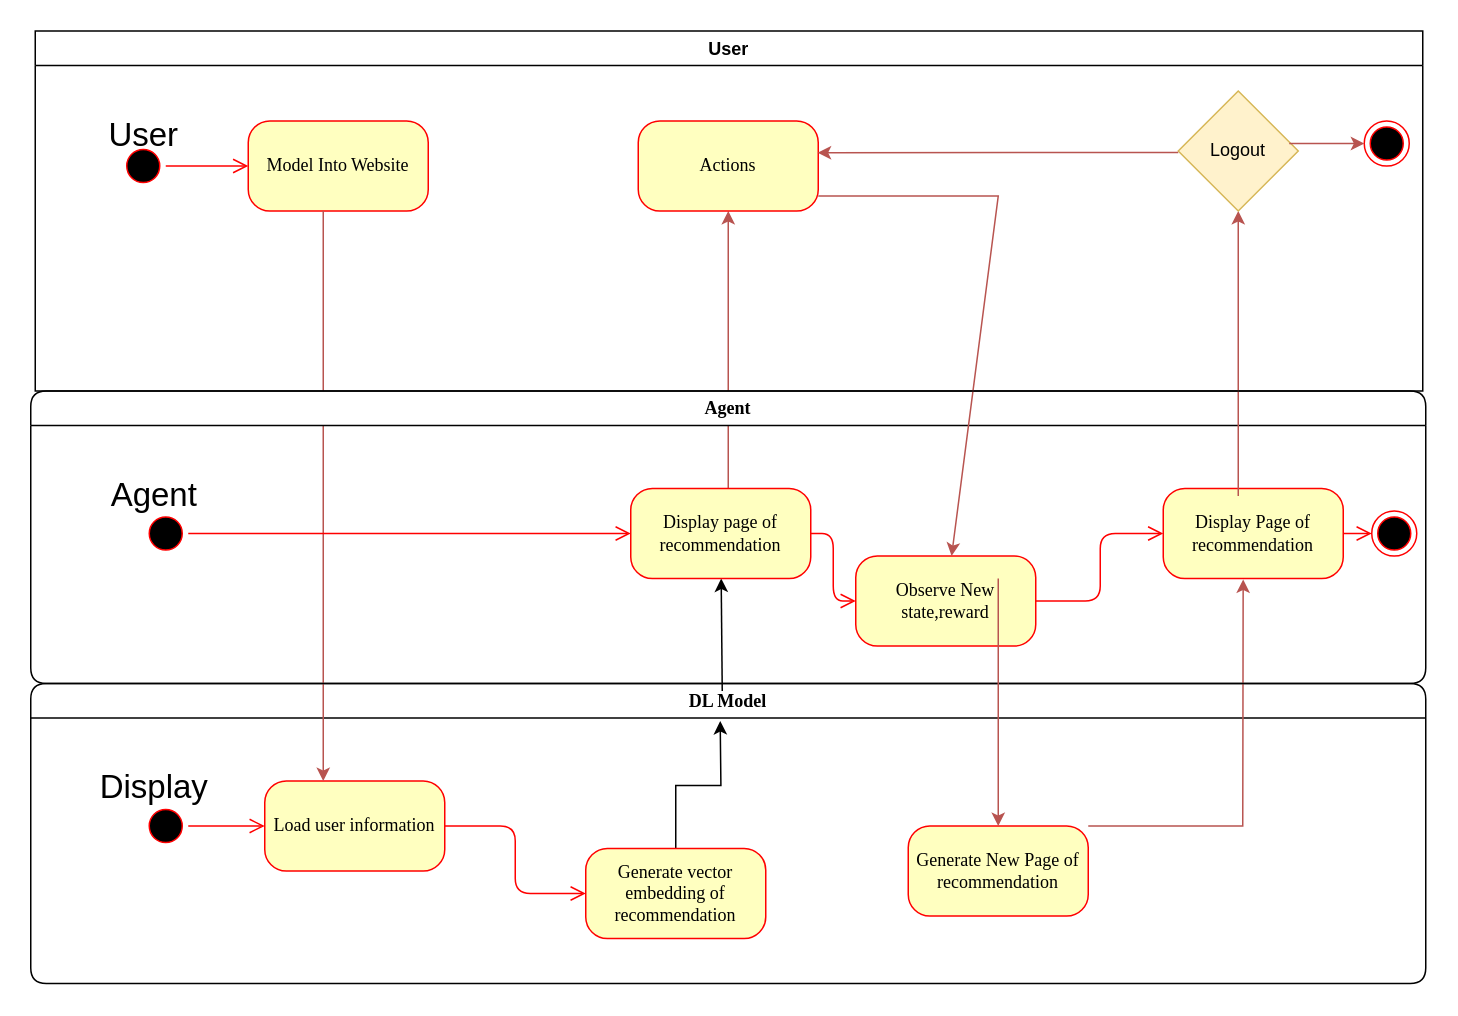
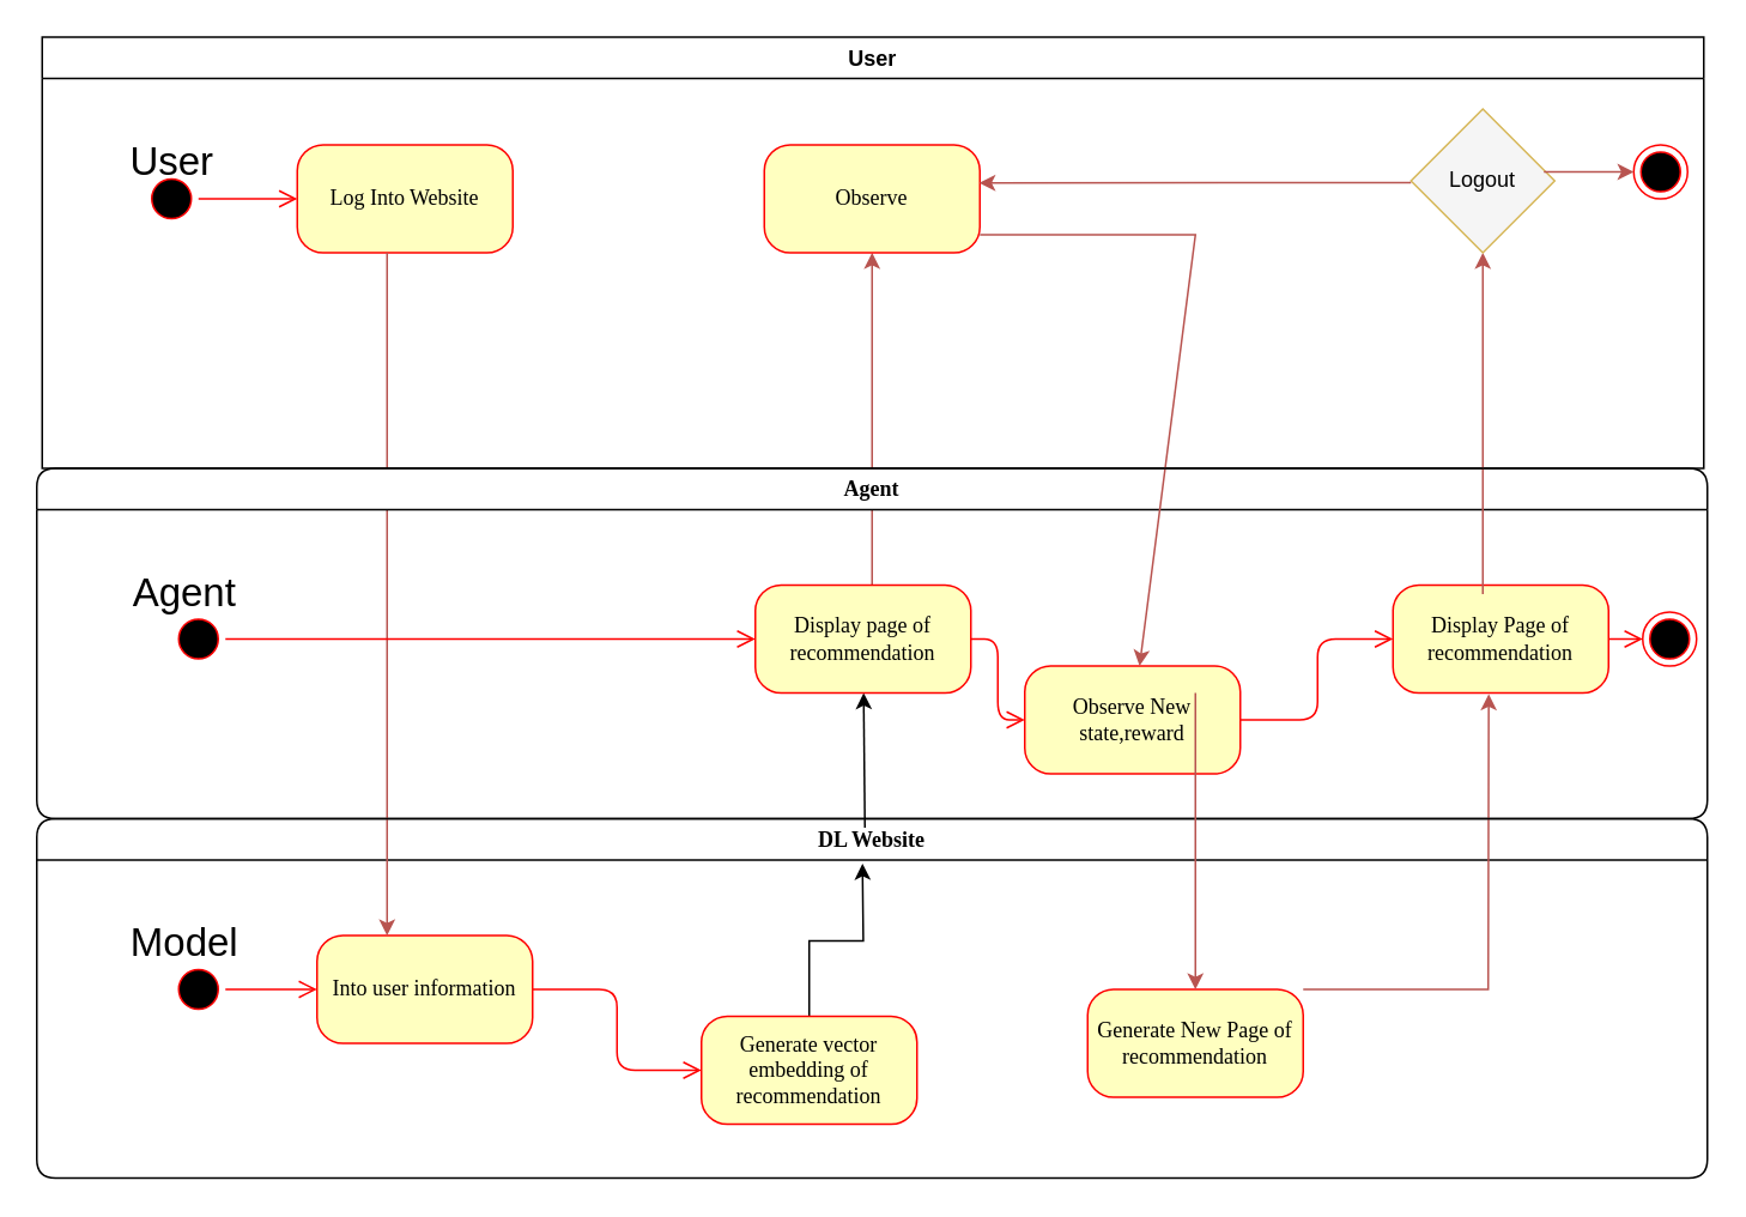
- <mxCell id="34" value="Logout" style="rhombus;whiteSpace=wrap;html=1;fillColor=#fff2cc;strokeColor=#d6b656;" vertex="1" parent="1"><mxGeometry x="785" y="60" width="80" height="80" as="geometry" /></mxCell>
+ <mxCell id="34" value="Logout" style="rhombus;whiteSpace=wrap;html=1;fillColor=#f5f5f5;strokeColor=#d6b656;" vertex="1" parent="1"><mxGeometry x="785" y="60" width="80" height="80" as="geometry" /></mxCell>
- <mxCell id="3" value="Model Into Website" style="rounded=1;whiteSpace=wrap;html=1;arcSize=24;fillColor=#ffffc0;strokeColor=#ff0000;shadow=0;comic=0;labelBackgroundColor=none;fontFamily=Verdana;fontSize=12;fontColor=#000000;align=center;" parent="1" vertex="1"><mxGeometry x="165" y="80" width="120" height="60" as="geometry" /></mxCell>
+ <mxCell id="3" value="Log Into Website" style="rounded=1;whiteSpace=wrap;html=1;arcSize=24;fillColor=#ffffc0;strokeColor=#ff0000;shadow=0;comic=0;labelBackgroundColor=none;fontFamily=Verdana;fontSize=12;fontColor=#000000;align=center;" parent="1" vertex="1"><mxGeometry x="165" y="80" width="120" height="60" as="geometry" /></mxCell>
- <mxCell id="32" value="Actions" style="rounded=1;whiteSpace=wrap;html=1;arcSize=24;fillColor=#ffffc0;strokeColor=#ff0000;shadow=0;comic=0;labelBackgroundColor=none;fontFamily=Verdana;fontSize=12;fontColor=#000000;align=center;" vertex="1" parent="1"><mxGeometry x="425" y="80" width="120" height="60" as="geometry" /></mxCell>
+ <mxCell id="32" value="Observe" style="rounded=1;whiteSpace=wrap;html=1;arcSize=24;fillColor=#ffffc0;strokeColor=#ff0000;shadow=0;comic=0;labelBackgroundColor=none;fontFamily=Verdana;fontSize=12;fontColor=#000000;align=center;" vertex="1" parent="1"><mxGeometry x="425" y="80" width="120" height="60" as="geometry" /></mxCell>
- <mxCell id="5" value="DL Model" style="swimlane;whiteSpace=wrap;html=1;rounded=1;shadow=0;comic=0;labelBackgroundColor=none;strokeWidth=1;fontFamily=Verdana;fontSize=12;align=center;" parent="1" vertex="1"><mxGeometry x="20" y="455" width="930" height="200" as="geometry" /></mxCell>
+ <mxCell id="5" value="DL Website" style="swimlane;whiteSpace=wrap;html=1;rounded=1;shadow=0;comic=0;labelBackgroundColor=none;strokeWidth=1;fontFamily=Verdana;fontSize=12;align=center;" parent="1" vertex="1"><mxGeometry x="20" y="455" width="930" height="200" as="geometry" /></mxCell>
- <mxCell id="13" value="Display" style="text;html=1;strokeColor=none;fillColor=none;align=center;verticalAlign=middle;whiteSpace=wrap;rounded=0;fontSize=22;" vertex="1" parent="5"><mxGeometry x="25" y="35" width="115" height="70" as="geometry" /></mxCell>
+ <mxCell id="13" value="Model" style="text;html=1;strokeColor=none;fillColor=none;align=center;verticalAlign=middle;whiteSpace=wrap;rounded=0;fontSize=22;" vertex="1" parent="5"><mxGeometry x="25" y="35" width="115" height="70" as="geometry" /></mxCell>
- <mxCell id="7" value="Load user information" style="rounded=1;whiteSpace=wrap;html=1;arcSize=24;fillColor=#ffffc0;strokeColor=#ff0000;shadow=0;comic=0;labelBackgroundColor=none;fontFamily=Verdana;fontSize=12;fontColor=#000000;align=center;" parent="5" vertex="1"><mxGeometry x="156" y="65" width="120" height="60" as="geometry" /></mxCell>
+ <mxCell id="7" value="Into user information" style="rounded=1;whiteSpace=wrap;html=1;arcSize=24;fillColor=#ffffc0;strokeColor=#ff0000;shadow=0;comic=0;labelBackgroundColor=none;fontFamily=Verdana;fontSize=12;fontColor=#000000;align=center;" parent="5" vertex="1"><mxGeometry x="156" y="65" width="120" height="60" as="geometry" /></mxCell>
